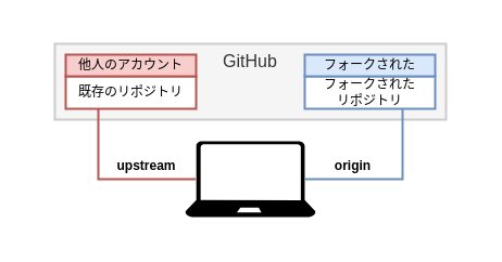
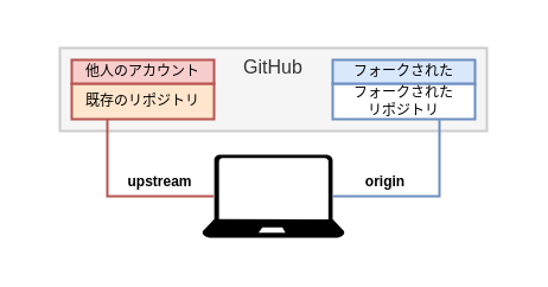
- <mxCell id="6" value="既存のリポジトリ" style="rounded=0;whiteSpace=wrap;html=1;strokeWidth=2;labelPosition=center;verticalLabelPosition=middle;align=center;verticalAlign=middle;horizontal=1;fillColor=#ffffff;strokeColor=#b85450;" parent="1" vertex="1"><mxGeometry x="60" y="70" width="120" height="30" as="geometry" /></mxCell>
+ <mxCell id="6" value="既存のリポジトリ" style="rounded=0;whiteSpace=wrap;html=1;strokeWidth=2;labelPosition=center;verticalLabelPosition=middle;align=center;verticalAlign=middle;horizontal=1;fillColor=#ffe6cc;strokeColor=#b85450;" parent="1" vertex="1"><mxGeometry x="60" y="70" width="120" height="30" as="geometry" /></mxCell>
